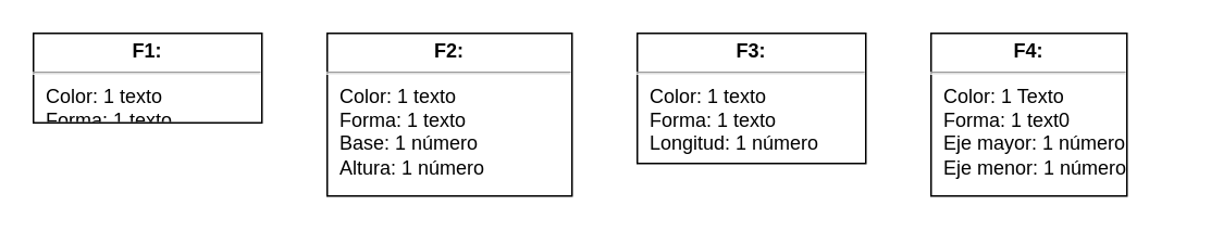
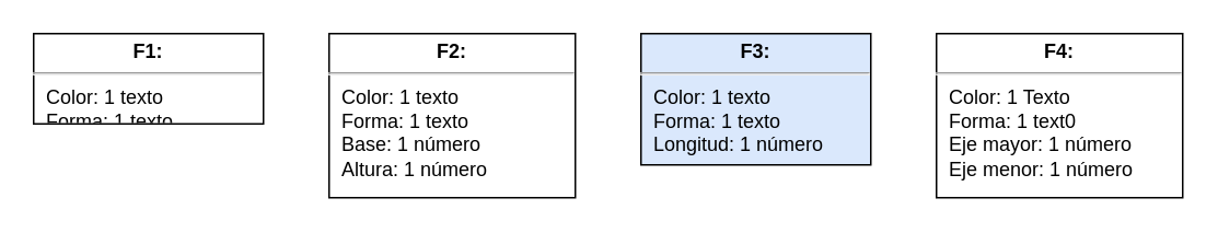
- <mxCell id="4" value="&lt;p style=&quot;margin:0px;margin-top:4px;text-align:center;&quot;&gt;&lt;b style=&quot;background-color: initial;&quot;&gt;F3:&lt;/b&gt;&lt;br&gt;&lt;/p&gt;&lt;hr&gt;&lt;p style=&quot;margin: 0px 0px 0px 8px;&quot;&gt;Color: 1 texto&lt;br&gt;Forma: 1 texto&lt;/p&gt;&lt;p style=&quot;margin: 0px 0px 0px 8px;&quot;&gt;Longitud: 1 número&lt;/p&gt;" style="verticalAlign=top;align=left;overflow=fill;fontSize=12;fontFamily=Helvetica;html=1;" parent="1" vertex="1"><mxGeometry x="390" y="20" width="140" height="80" as="geometry" /></mxCell>
+ <mxCell id="4" value="&lt;p style=&quot;margin:0px;margin-top:4px;text-align:center;&quot;&gt;&lt;b style=&quot;background-color: initial;&quot;&gt;F3:&lt;/b&gt;&lt;br&gt;&lt;/p&gt;&lt;hr&gt;&lt;p style=&quot;margin: 0px 0px 0px 8px;&quot;&gt;Color: 1 texto&lt;br&gt;Forma: 1 texto&lt;/p&gt;&lt;p style=&quot;margin: 0px 0px 0px 8px;&quot;&gt;Longitud: 1 número&lt;/p&gt;" style="verticalAlign=top;align=left;overflow=fill;fontSize=12;fontFamily=Helvetica;html=1;fillColor=#dae8fc;" parent="1" vertex="1"><mxGeometry x="390" y="20" width="140" height="80" as="geometry" /></mxCell>
- <mxCell id="5" value="&lt;p style=&quot;margin:0px;margin-top:4px;text-align:center;&quot;&gt;&lt;b style=&quot;background-color: initial;&quot;&gt;F4:&lt;/b&gt;&lt;br&gt;&lt;/p&gt;&lt;hr&gt;&lt;p style=&quot;margin: 0px 0px 0px 8px;&quot;&gt;Color: 1 Texto&lt;br&gt;Forma: 1 text0&lt;/p&gt;&lt;p style=&quot;margin: 0px 0px 0px 8px;&quot;&gt;Eje mayor: 1 número&lt;/p&gt;&lt;p style=&quot;margin: 0px 0px 0px 8px;&quot;&gt;Eje menor: 1 número&lt;/p&gt;&lt;p style=&quot;margin: 0px 0px 0px 8px;&quot;&gt;&lt;br&gt;&lt;/p&gt;&lt;p style=&quot;margin: 0px 0px 0px 8px;&quot;&gt;&lt;br&gt;&lt;/p&gt;" style="verticalAlign=top;align=left;overflow=fill;fontSize=12;fontFamily=Helvetica;html=1;" parent="1" vertex="1"><mxGeometry x="570" y="20" width="120" height="100" as="geometry" /></mxCell>
+ <mxCell id="5" value="&lt;p style=&quot;margin:0px;margin-top:4px;text-align:center;&quot;&gt;&lt;b style=&quot;background-color: initial;&quot;&gt;F4:&lt;/b&gt;&lt;br&gt;&lt;/p&gt;&lt;hr&gt;&lt;p style=&quot;margin: 0px 0px 0px 8px;&quot;&gt;Color: 1 Texto&lt;br&gt;Forma: 1 text0&lt;/p&gt;&lt;p style=&quot;margin: 0px 0px 0px 8px;&quot;&gt;Eje mayor: 1 número&lt;/p&gt;&lt;p style=&quot;margin: 0px 0px 0px 8px;&quot;&gt;Eje menor: 1 número&lt;/p&gt;&lt;p style=&quot;margin: 0px 0px 0px 8px;&quot;&gt;&lt;br&gt;&lt;/p&gt;&lt;p style=&quot;margin: 0px 0px 0px 8px;&quot;&gt;&lt;br&gt;&lt;/p&gt;" style="verticalAlign=top;align=left;overflow=fill;fontSize=12;fontFamily=Helvetica;html=1;" parent="1" vertex="1"><mxGeometry x="570" y="20" width="150" height="100" as="geometry" /></mxCell>
